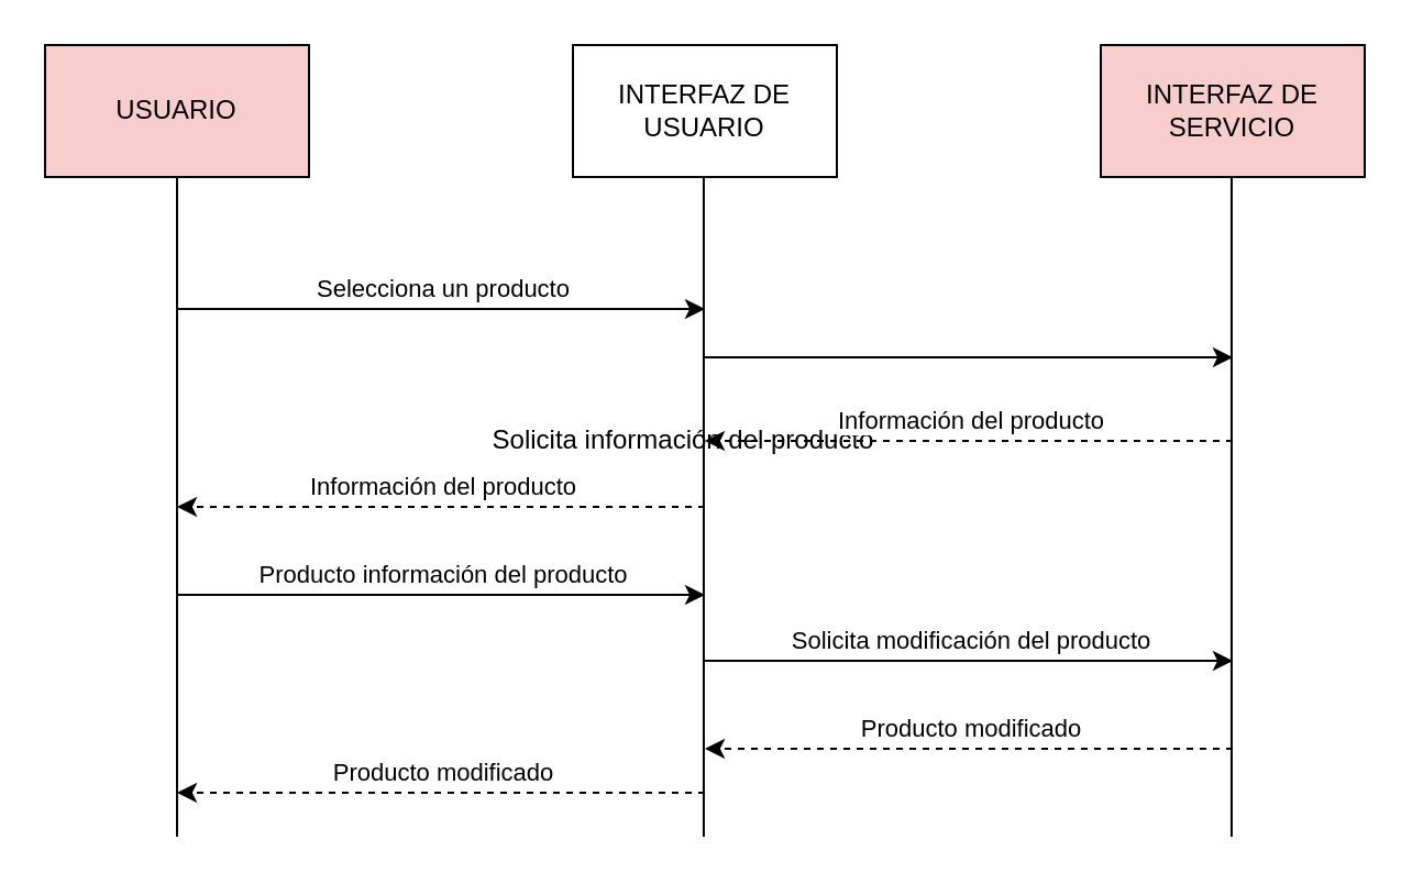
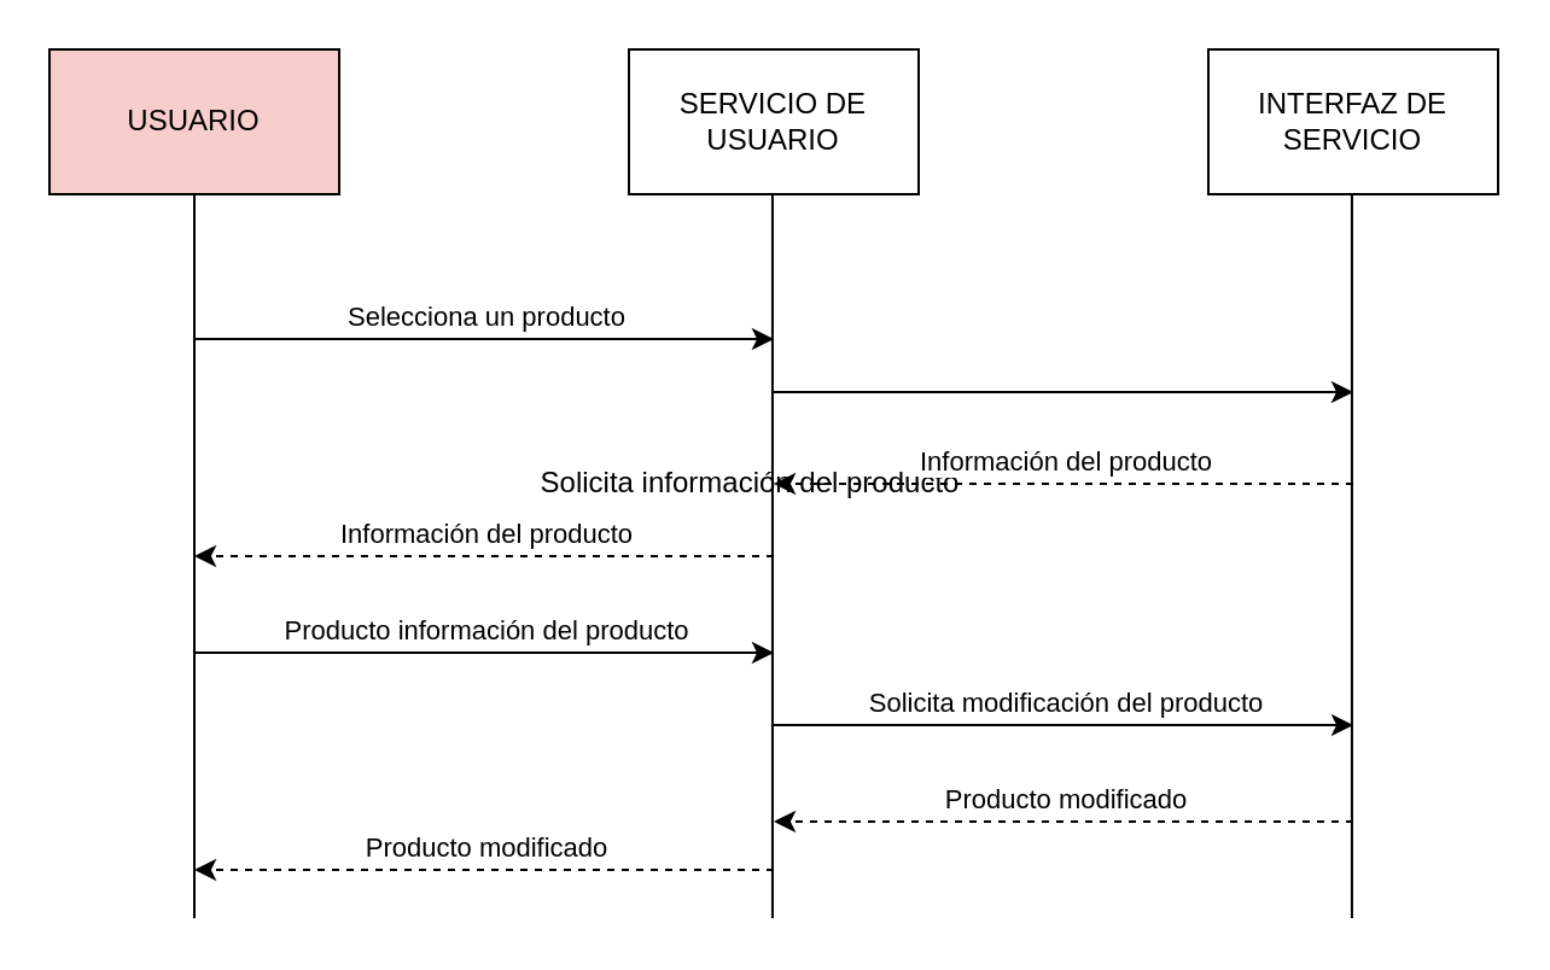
- <mxCell id="3" value="INTERFAZ DE USUARIO" style="rounded=0;whiteSpace=wrap;html=1;" parent="1" vertex="1"><mxGeometry x="260" y="20" width="120" height="60" as="geometry" /></mxCell>
+ <mxCell id="3" value="SERVICIO DE USUARIO" style="rounded=0;whiteSpace=wrap;html=1;" parent="1" vertex="1"><mxGeometry x="260" y="20" width="120" height="60" as="geometry" /></mxCell>
- <mxCell id="4" value="INTERFAZ DE SERVICIO" style="rounded=0;whiteSpace=wrap;html=1;fillColor=#f8cecc;" parent="1" vertex="1"><mxGeometry x="500" y="20" width="120" height="60" as="geometry" /></mxCell>
+ <mxCell id="4" value="INTERFAZ DE SERVICIO" style="rounded=0;whiteSpace=wrap;html=1;" parent="1" vertex="1"><mxGeometry x="500" y="20" width="120" height="60" as="geometry" /></mxCell>
